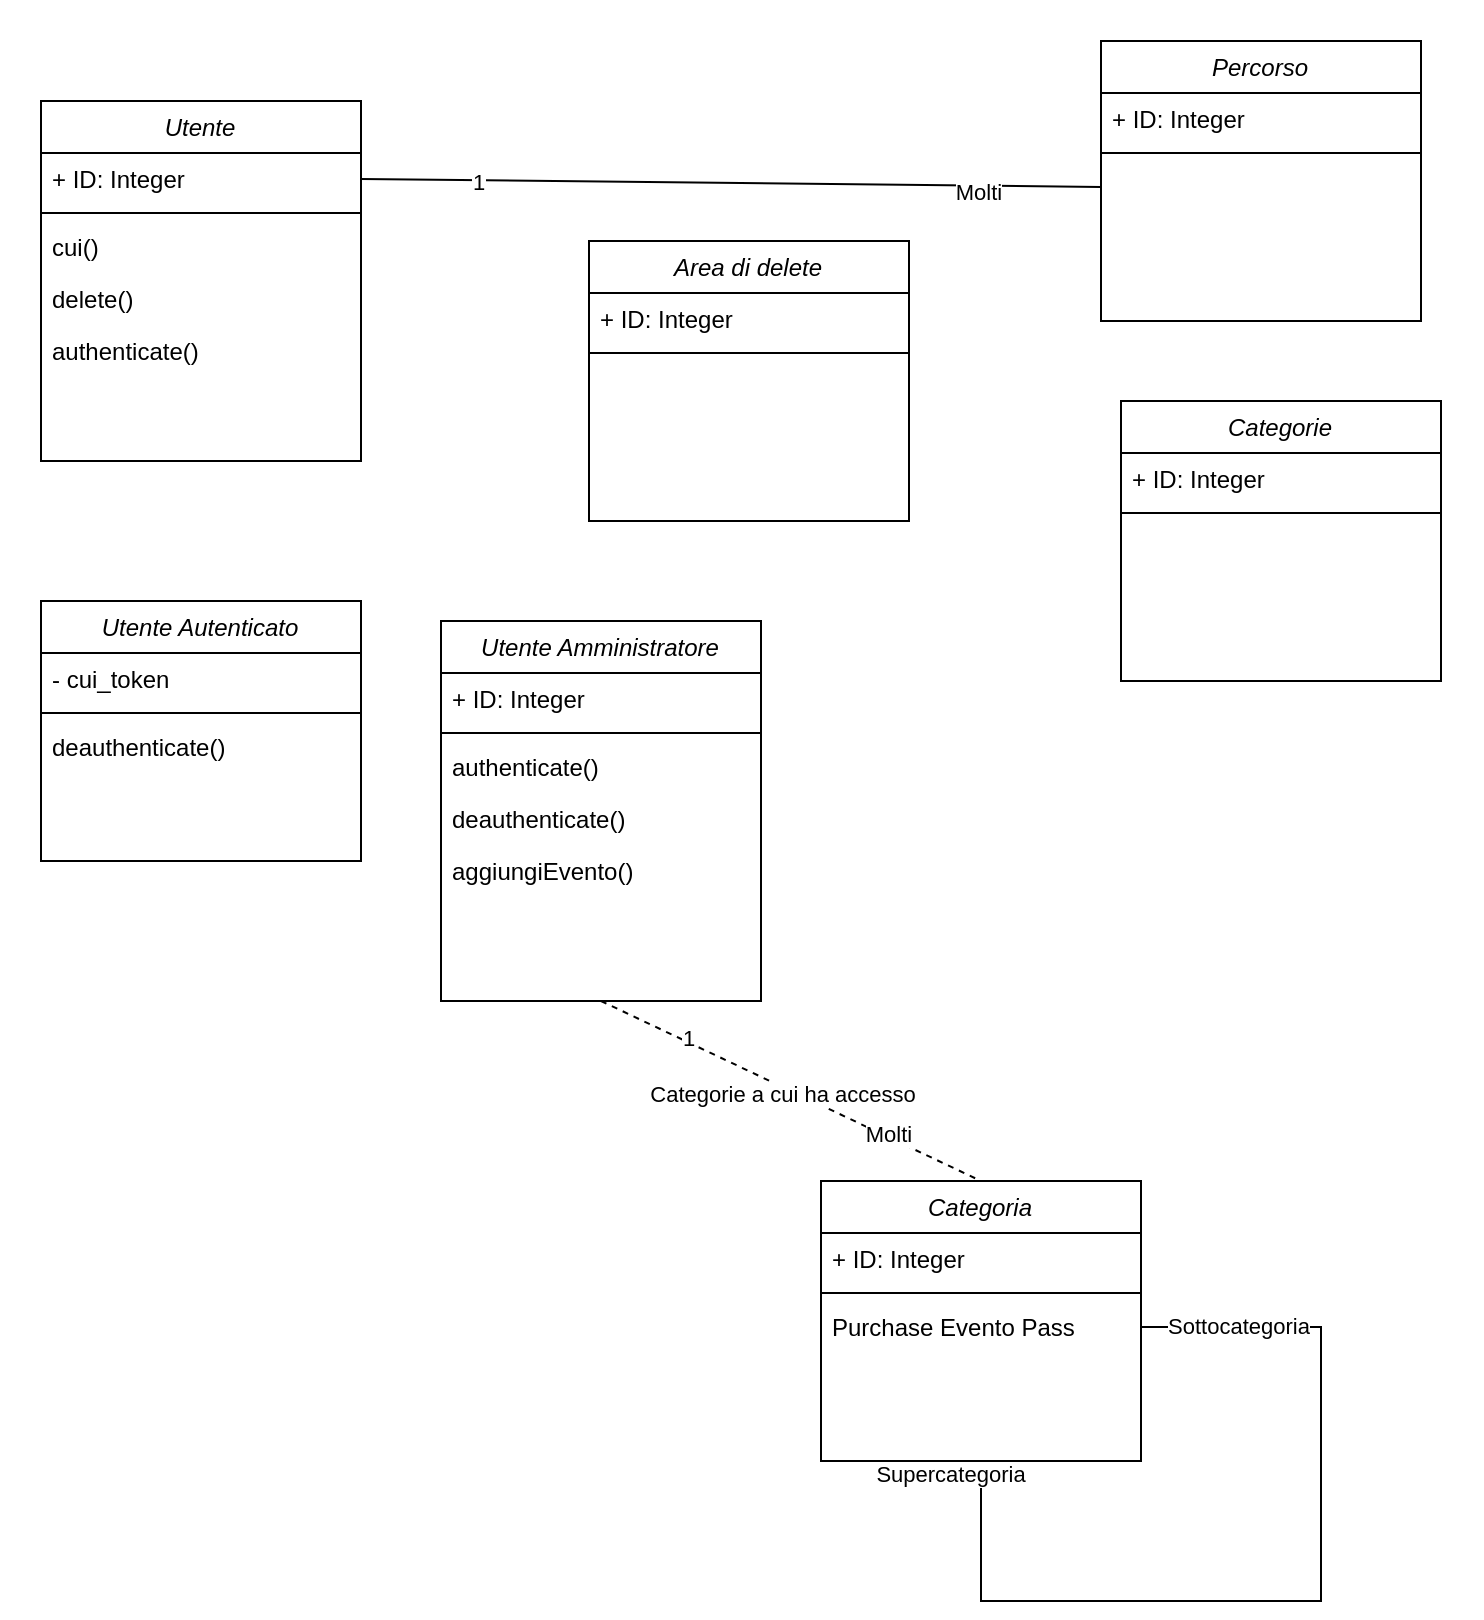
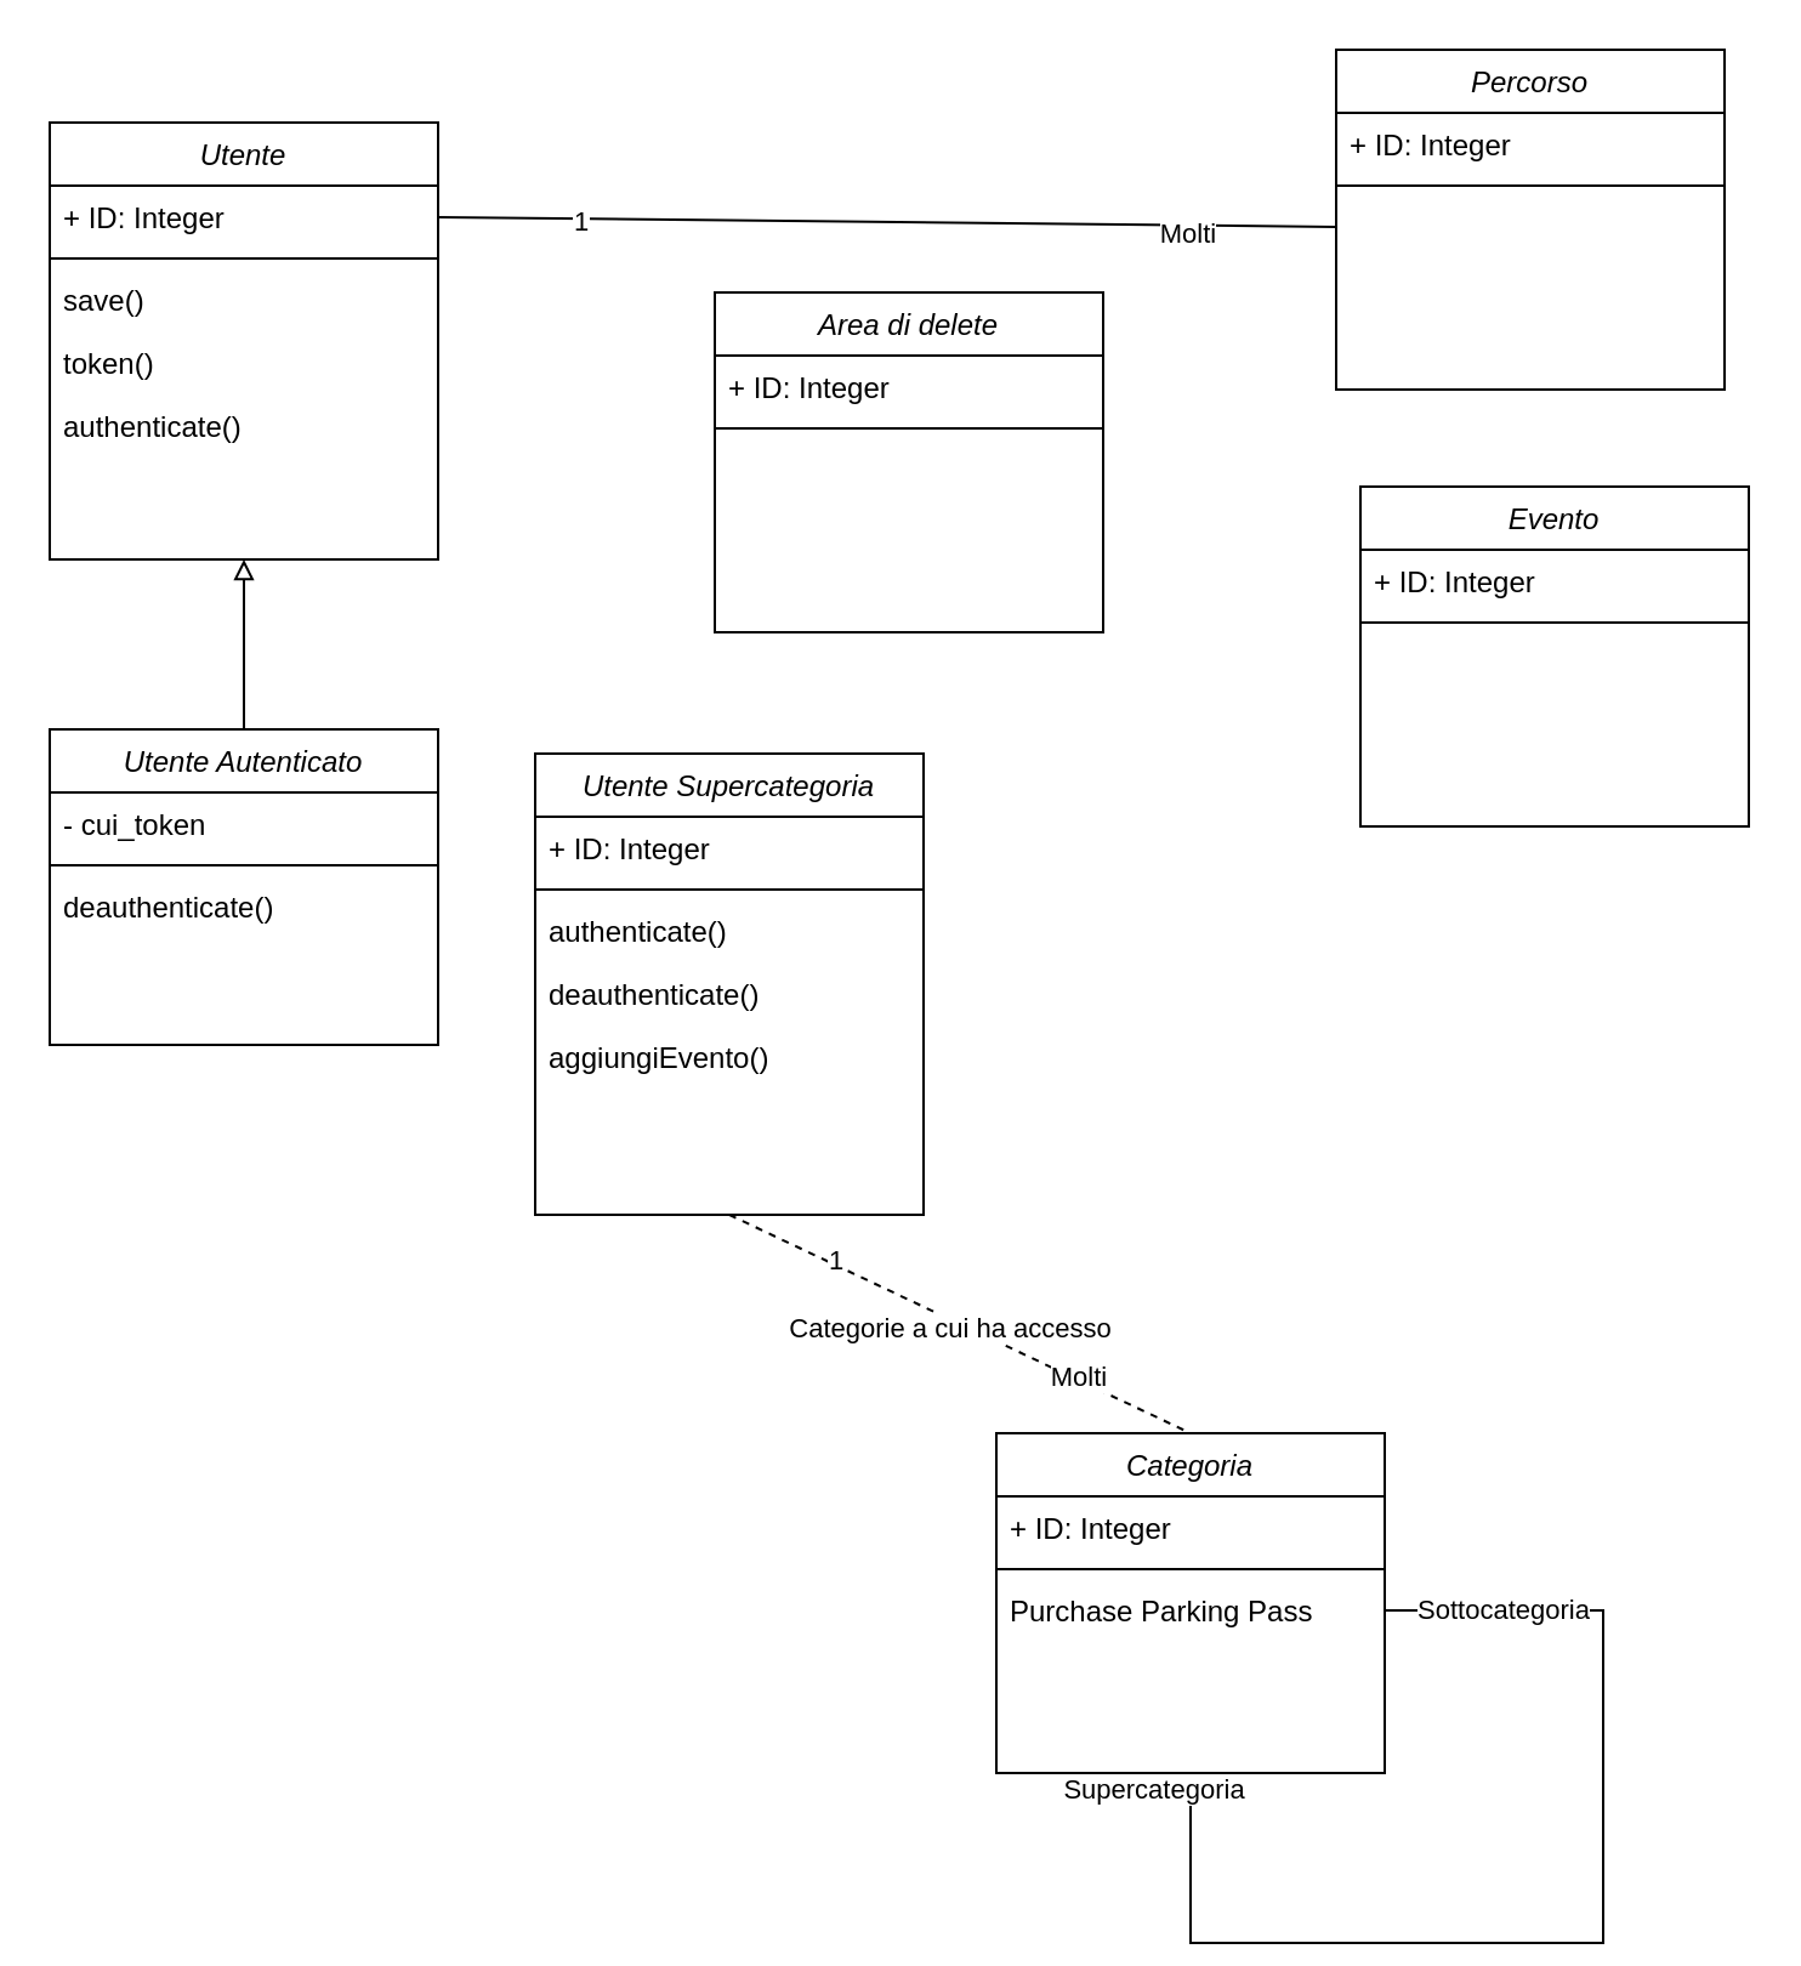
- <mxCell id="5" value="cui()" style="text;align=left;verticalAlign=top;spacingLeft=4;spacingRight=4;overflow=hidden;rotatable=0;points=[[0,0.5],[1,0.5]];portConstraint=eastwest;" parent="2" vertex="1"><mxGeometry y="60" width="160" height="26" as="geometry" /></mxCell>
+ <mxCell id="5" value="save()" style="text;align=left;verticalAlign=top;spacingLeft=4;spacingRight=4;overflow=hidden;rotatable=0;points=[[0,0.5],[1,0.5]];portConstraint=eastwest;" parent="2" vertex="1"><mxGeometry y="60" width="160" height="26" as="geometry" /></mxCell>
- <mxCell id="6" value="delete()" style="text;align=left;verticalAlign=top;spacingLeft=4;spacingRight=4;overflow=hidden;rotatable=0;points=[[0,0.5],[1,0.5]];portConstraint=eastwest;" parent="2" vertex="1"><mxGeometry y="86" width="160" height="26" as="geometry" /></mxCell>
+ <mxCell id="6" value="token()" style="text;align=left;verticalAlign=top;spacingLeft=4;spacingRight=4;overflow=hidden;rotatable=0;points=[[0,0.5],[1,0.5]];portConstraint=eastwest;" parent="2" vertex="1"><mxGeometry y="86" width="160" height="26" as="geometry" /></mxCell>
- <mxCell id="29" value="Categorie" style="swimlane;fontStyle=2;align=center;verticalAlign=top;childLayout=stackLayout;horizontal=1;startSize=26;horizontalStack=0;resizeParent=1;resizeLast=0;collapsible=1;marginBottom=0;rounded=0;shadow=0;strokeWidth=1;" parent="1" vertex="1"><mxGeometry x="560" y="200" width="160" height="140" as="geometry"><mxRectangle x="220" y="120" width="160" height="26" as="alternateBounds" /></mxGeometry></mxCell>
+ <mxCell id="29" value="Evento" style="swimlane;fontStyle=2;align=center;verticalAlign=top;childLayout=stackLayout;horizontal=1;startSize=26;horizontalStack=0;resizeParent=1;resizeLast=0;collapsible=1;marginBottom=0;rounded=0;shadow=0;strokeWidth=1;" parent="1" vertex="1"><mxGeometry x="560" y="200" width="160" height="140" as="geometry"><mxRectangle x="220" y="120" width="160" height="26" as="alternateBounds" /></mxGeometry></mxCell>
+ <mxCell id="15" value="" style="endArrow=block;html=1;rounded=0;exitX=0.5;exitY=0;exitDx=0;exitDy=0;entryX=0.5;entryY=1;entryDx=0;entryDy=0;endFill=0;strokeWidth=1;" parent="1" source="11" target="2" edge="1"><mxGeometry width="50" height="50" relative="1" as="geometry"><mxPoint x="200" y="250" as="sourcePoint" /><mxPoint x="250" y="200" as="targetPoint" /></mxGeometry></mxCell>
- <mxCell id="20" value="Utente Amministratore" style="swimlane;fontStyle=2;align=center;verticalAlign=top;childLayout=stackLayout;horizontal=1;startSize=26;horizontalStack=0;resizeParent=1;resizeLast=0;collapsible=1;marginBottom=0;rounded=0;shadow=0;strokeWidth=1;" parent="1" vertex="1"><mxGeometry x="220" y="310" width="160" height="190" as="geometry"><mxRectangle x="220" y="120" width="160" height="26" as="alternateBounds" /></mxGeometry></mxCell>
+ <mxCell id="20" value="Utente Supercategoria" style="swimlane;fontStyle=2;align=center;verticalAlign=top;childLayout=stackLayout;horizontal=1;startSize=26;horizontalStack=0;resizeParent=1;resizeLast=0;collapsible=1;marginBottom=0;rounded=0;shadow=0;strokeWidth=1;" parent="1" vertex="1"><mxGeometry x="220" y="310" width="160" height="190" as="geometry"><mxRectangle x="220" y="120" width="160" height="26" as="alternateBounds" /></mxGeometry></mxCell>
- <mxCell id="38" value="Purchase Evento Pass" style="text;align=left;verticalAlign=top;spacingLeft=4;spacingRight=4;overflow=hidden;rotatable=0;points=[[0,0.5],[1,0.5]];portConstraint=eastwest;" parent="32" vertex="1"><mxGeometry y="60" width="160" height="26" as="geometry" /></mxCell>
+ <mxCell id="38" value="Purchase Parking Pass" style="text;align=left;verticalAlign=top;spacingLeft=4;spacingRight=4;overflow=hidden;rotatable=0;points=[[0,0.5],[1,0.5]];portConstraint=eastwest;" parent="32" vertex="1"><mxGeometry y="60" width="160" height="26" as="geometry" /></mxCell>
